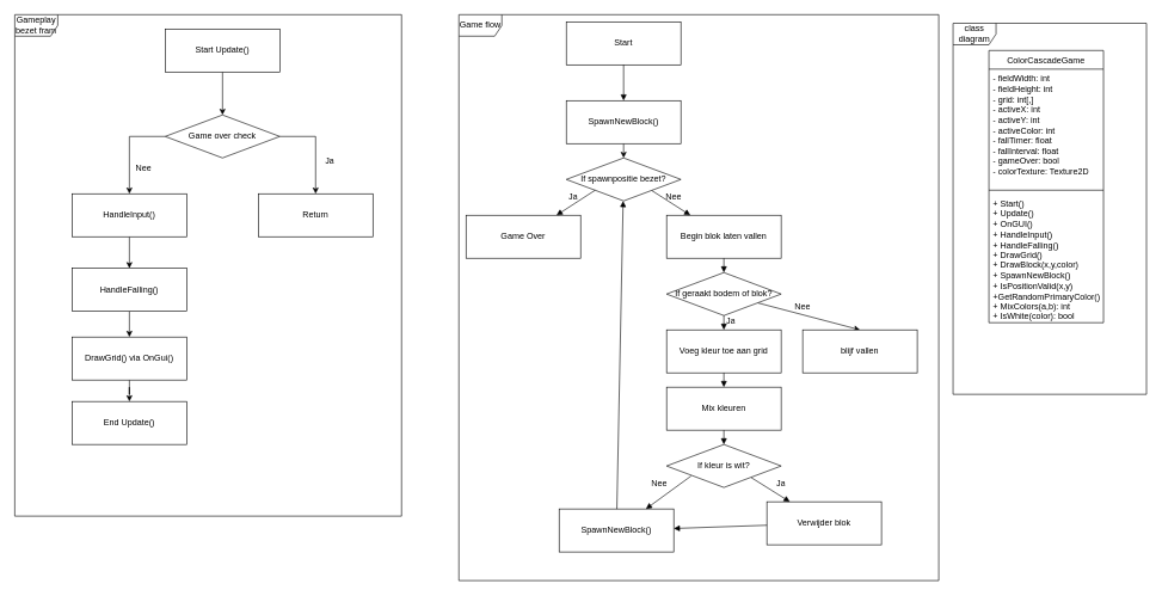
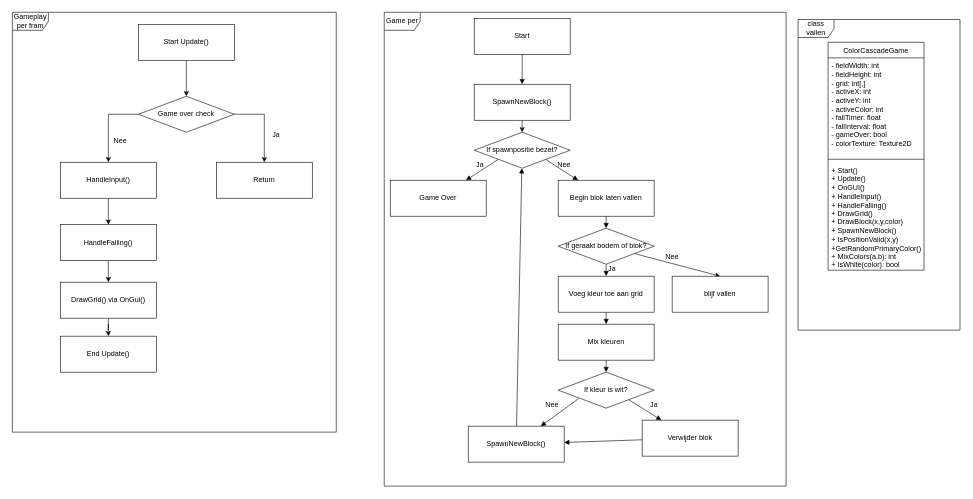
- <mxCell id="48" value="Gameplay bezet fram" style="shape=umlFrame;whiteSpace=wrap;html=1;pointerEvents=0;" vertex="1" parent="1"><mxGeometry x="20" width="540" height="700" as="geometry" y="20" /></mxCell>
+ <mxCell id="48" value="Gameplay per fram" style="shape=umlFrame;whiteSpace=wrap;html=1;pointerEvents=0;" vertex="1" parent="1"><mxGeometry x="20" width="540" height="700" as="geometry" y="20" /></mxCell>
- <mxCell id="49" value="Game flow" style="shape=umlFrame;whiteSpace=wrap;html=1;pointerEvents=0;" vertex="1" parent="1"><mxGeometry x="640" width="670" height="790" as="geometry" y="20" /></mxCell>
+ <mxCell id="49" value="Game per" style="shape=umlFrame;whiteSpace=wrap;html=1;pointerEvents=0;" vertex="1" parent="1"><mxGeometry x="640" width="670" height="790" as="geometry" y="20" /></mxCell>
- <mxCell id="54" value="class diagram" style="shape=umlFrame;whiteSpace=wrap;html=1;pointerEvents=0;" vertex="1" parent="1"><mxGeometry x="1330" y="32" width="270" height="518" as="geometry" /></mxCell>
+ <mxCell id="54" value="class vallen" style="shape=umlFrame;whiteSpace=wrap;html=1;pointerEvents=0;" vertex="1" parent="1"><mxGeometry x="1330" y="32" width="270" height="518" as="geometry" /></mxCell>
